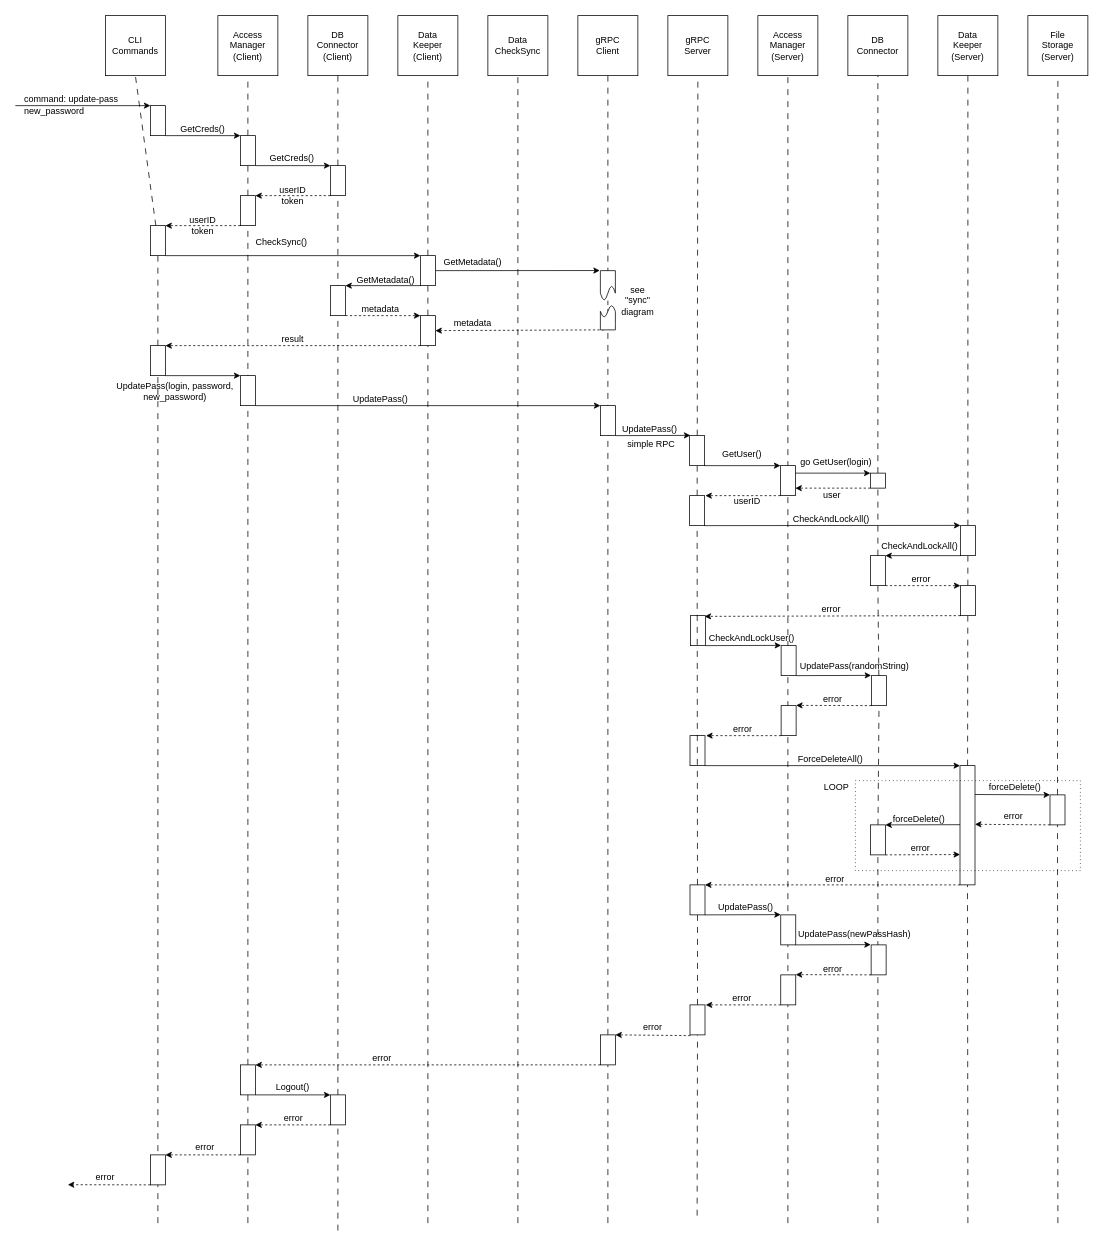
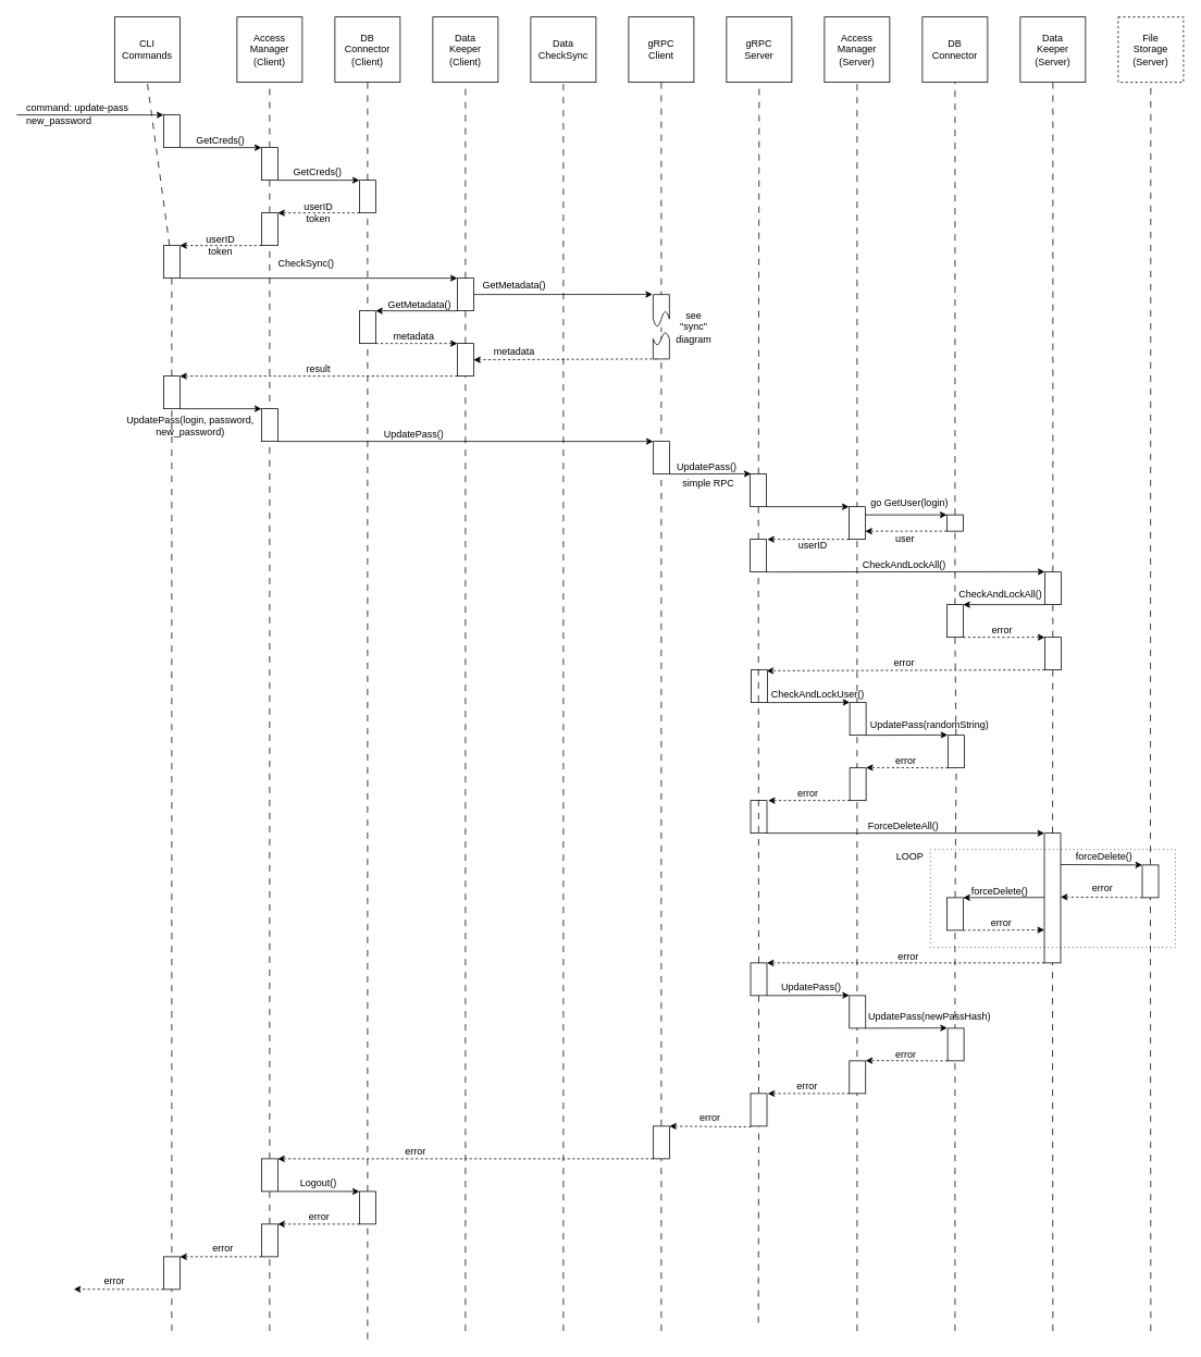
- <mxCell id="86" value="File&lt;br&gt;Storage&lt;br&gt;(Server)&lt;br&gt;" style="whiteSpace=wrap;html=1;aspect=fixed;" parent="1" vertex="1"><mxGeometry x="1370" y="20" width="80" height="80" as="geometry" /></mxCell>
+ <mxCell id="86" value="File&lt;br&gt;Storage&lt;br&gt;(Server)&lt;br&gt;" style="whiteSpace=wrap;html=1;aspect=fixed;dashed=1;" parent="1" vertex="1"><mxGeometry x="1370" y="20" width="80" height="80" as="geometry" /></mxCell>
- <mxCell id="148" value="GetUser()" style="text;html=1;strokeColor=none;fillColor=none;align=center;verticalAlign=middle;whiteSpace=wrap;rounded=0;" parent="1" vertex="1"><mxGeometry x="958.5" y="590" width="60" height="30" as="geometry" /></mxCell>
